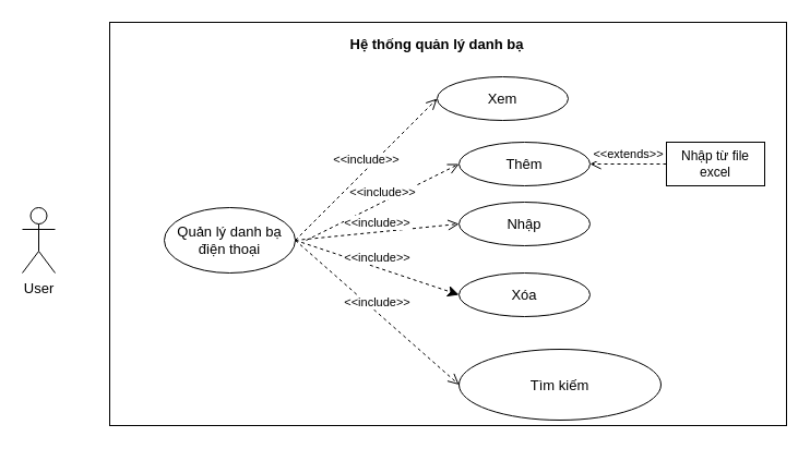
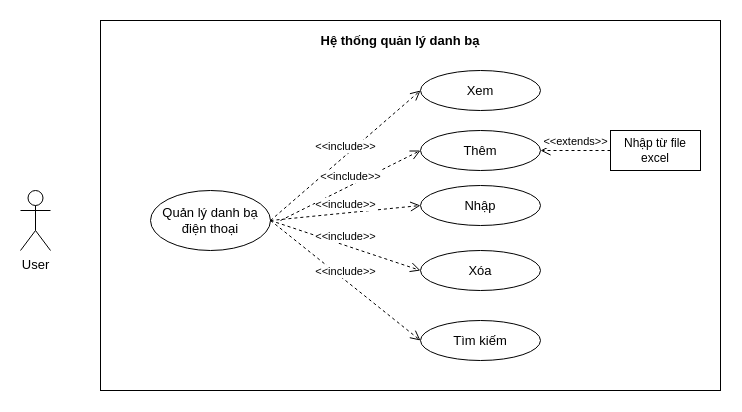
- <mxCell id="5" value="&lt;font style=&quot;font-size: 13px&quot;&gt;Xem&lt;/font&gt;" style="ellipse;whiteSpace=wrap;html=1;" parent="1" vertex="1"><mxGeometry x="400" y="70" width="120" height="40" as="geometry" /></mxCell>
+ <mxCell id="5" value="&lt;font style=&quot;font-size: 13px&quot;&gt;Xem&lt;/font&gt;" style="ellipse;whiteSpace=wrap;html=1;" parent="1" vertex="1"><mxGeometry x="420" y="70" width="120" height="40" as="geometry" /></mxCell>
- <mxCell id="12" value="&amp;lt;&amp;lt;include&amp;gt;&amp;gt;" style="html=1;verticalAlign=bottom;endArrow=classic;dashed=1;endSize=8;exitX=1;exitY=0.5;exitDx=0;exitDy=0;entryX=0;entryY=0.5;entryDx=0;entryDy=0;" parent="1" source="4" target="11" edge="1"><mxGeometry relative="1" as="geometry"><mxPoint x="360" y="450" as="sourcePoint" /><mxPoint x="340" y="520" as="targetPoint" /></mxGeometry></mxCell>
+ <mxCell id="12" value="&amp;lt;&amp;lt;include&amp;gt;&amp;gt;" style="html=1;verticalAlign=bottom;endArrow=open;dashed=1;endSize=8;exitX=1;exitY=0.5;exitDx=0;exitDy=0;entryX=0;entryY=0.5;entryDx=0;entryDy=0;" parent="1" source="4" target="11" edge="1"><mxGeometry relative="1" as="geometry"><mxPoint x="360" y="450" as="sourcePoint" /><mxPoint x="340" y="520" as="targetPoint" /></mxGeometry></mxCell>
- <mxCell id="13" value="&lt;font style=&quot;font-size: 13px&quot;&gt;Tìm kiếm&lt;/font&gt;" style="ellipse;whiteSpace=wrap;html=1;" parent="1" vertex="1"><mxGeometry x="420" y="320" width="185" height="65" as="geometry" /></mxCell>
+ <mxCell id="13" value="&lt;font style=&quot;font-size: 13px&quot;&gt;Tìm kiếm&lt;/font&gt;" style="ellipse;whiteSpace=wrap;html=1;" parent="1" vertex="1"><mxGeometry x="420" y="320" width="120" height="40" as="geometry" /></mxCell>
